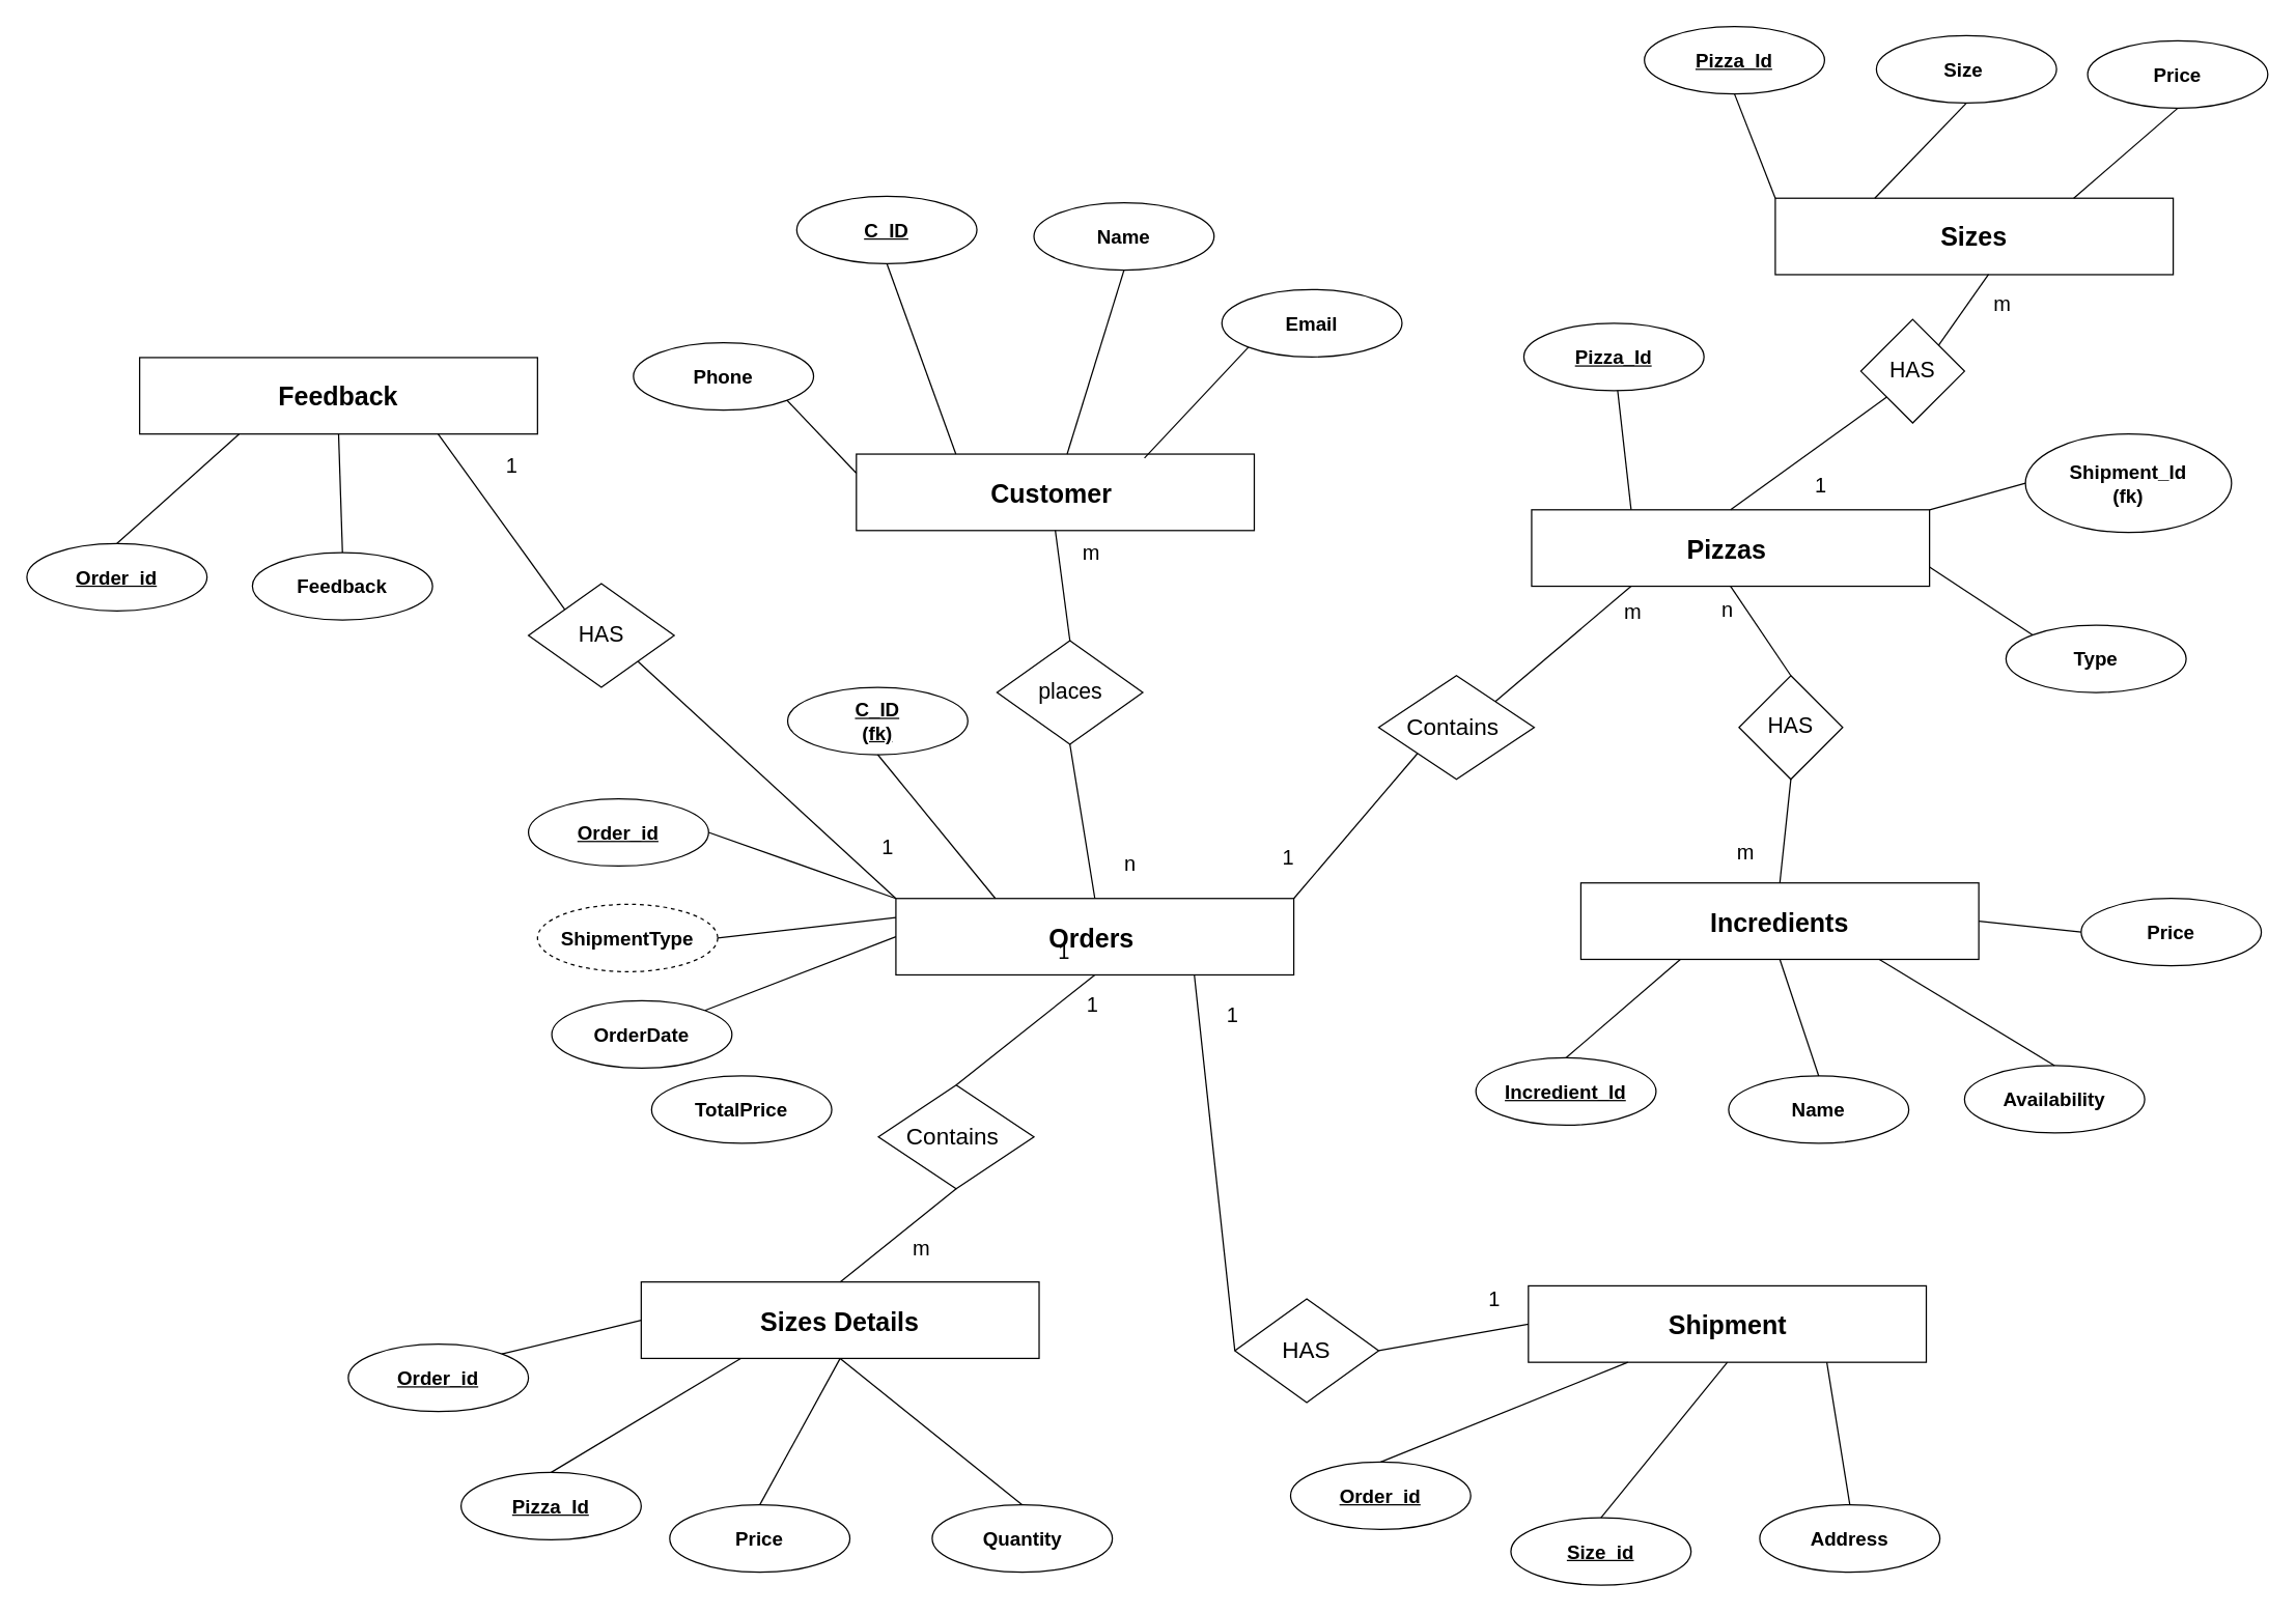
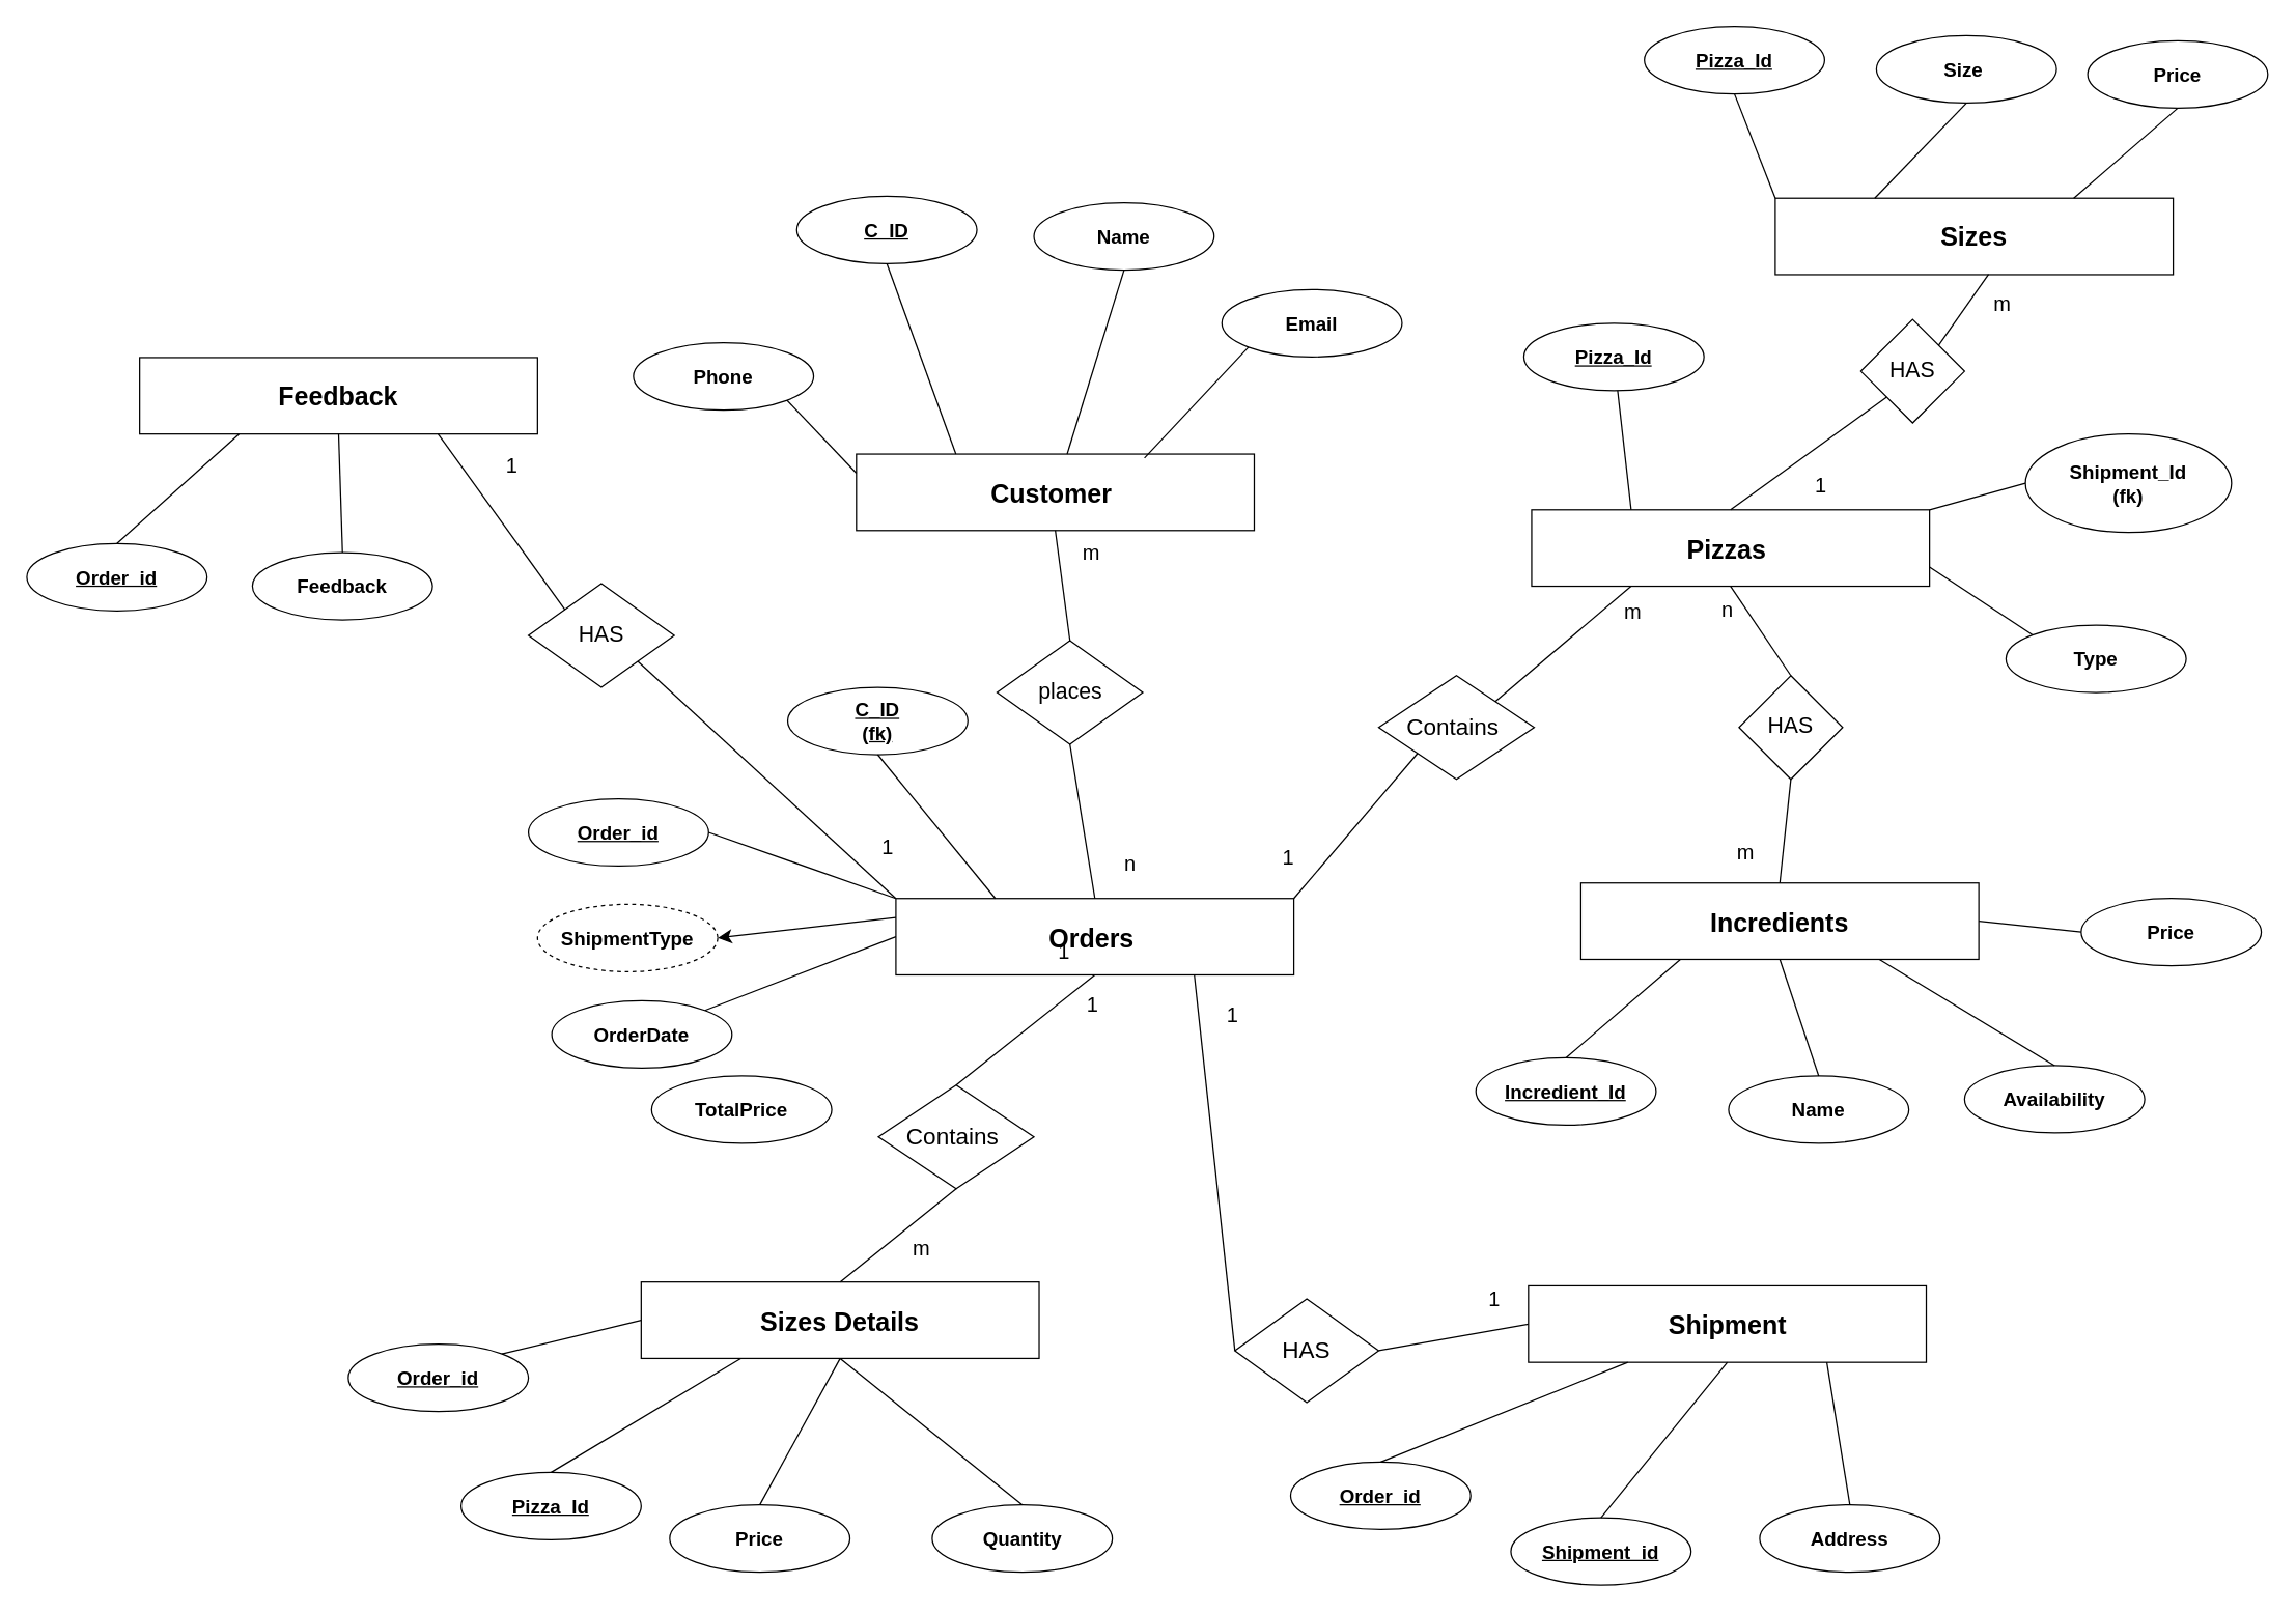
- <mxCell id="88" value="" style="endArrow=none;html=1;rounded=0;fontSize=12;startSize=8;endSize=8;curved=1;exitX=0;exitY=0.25;exitDx=0;exitDy=0;entryX=1;entryY=0.5;entryDx=0;entryDy=0;" edge="1" parent="1" source="5" target="60"><mxGeometry width="50" height="50" relative="1" as="geometry"><mxPoint x="701" y="703" as="sourcePoint" /><mxPoint x="556" y="652" as="targetPoint" /></mxGeometry></mxCell>
+ <mxCell id="88" value="" style="endArrow=classic;html=1;rounded=0;fontSize=12;startSize=8;endSize=8;curved=1;exitX=0;exitY=0.25;exitDx=0;exitDy=0;entryX=1;entryY=0.5;entryDx=0;entryDy=0;" edge="1" parent="1" source="5" target="60"><mxGeometry width="50" height="50" relative="1" as="geometry"><mxPoint x="701" y="703" as="sourcePoint" /><mxPoint x="556" y="652" as="targetPoint" /></mxGeometry></mxCell>
- <mxCell id="64" value="&lt;span style=&quot;font-size: 15px;&quot;&gt;&lt;b&gt;&lt;u&gt;Size_id&lt;/u&gt;&lt;/b&gt;&lt;/span&gt;" style="ellipse;whiteSpace=wrap;html=1;" vertex="1" parent="1"><mxGeometry x="1165" y="1171" width="139" height="52" as="geometry" /></mxCell>
+ <mxCell id="64" value="&lt;span style=&quot;font-size: 15px;&quot;&gt;&lt;b&gt;&lt;u&gt;Shipment_id&lt;/u&gt;&lt;/b&gt;&lt;/span&gt;" style="ellipse;whiteSpace=wrap;html=1;" vertex="1" parent="1"><mxGeometry x="1165" y="1171" width="139" height="52" as="geometry" /></mxCell>
